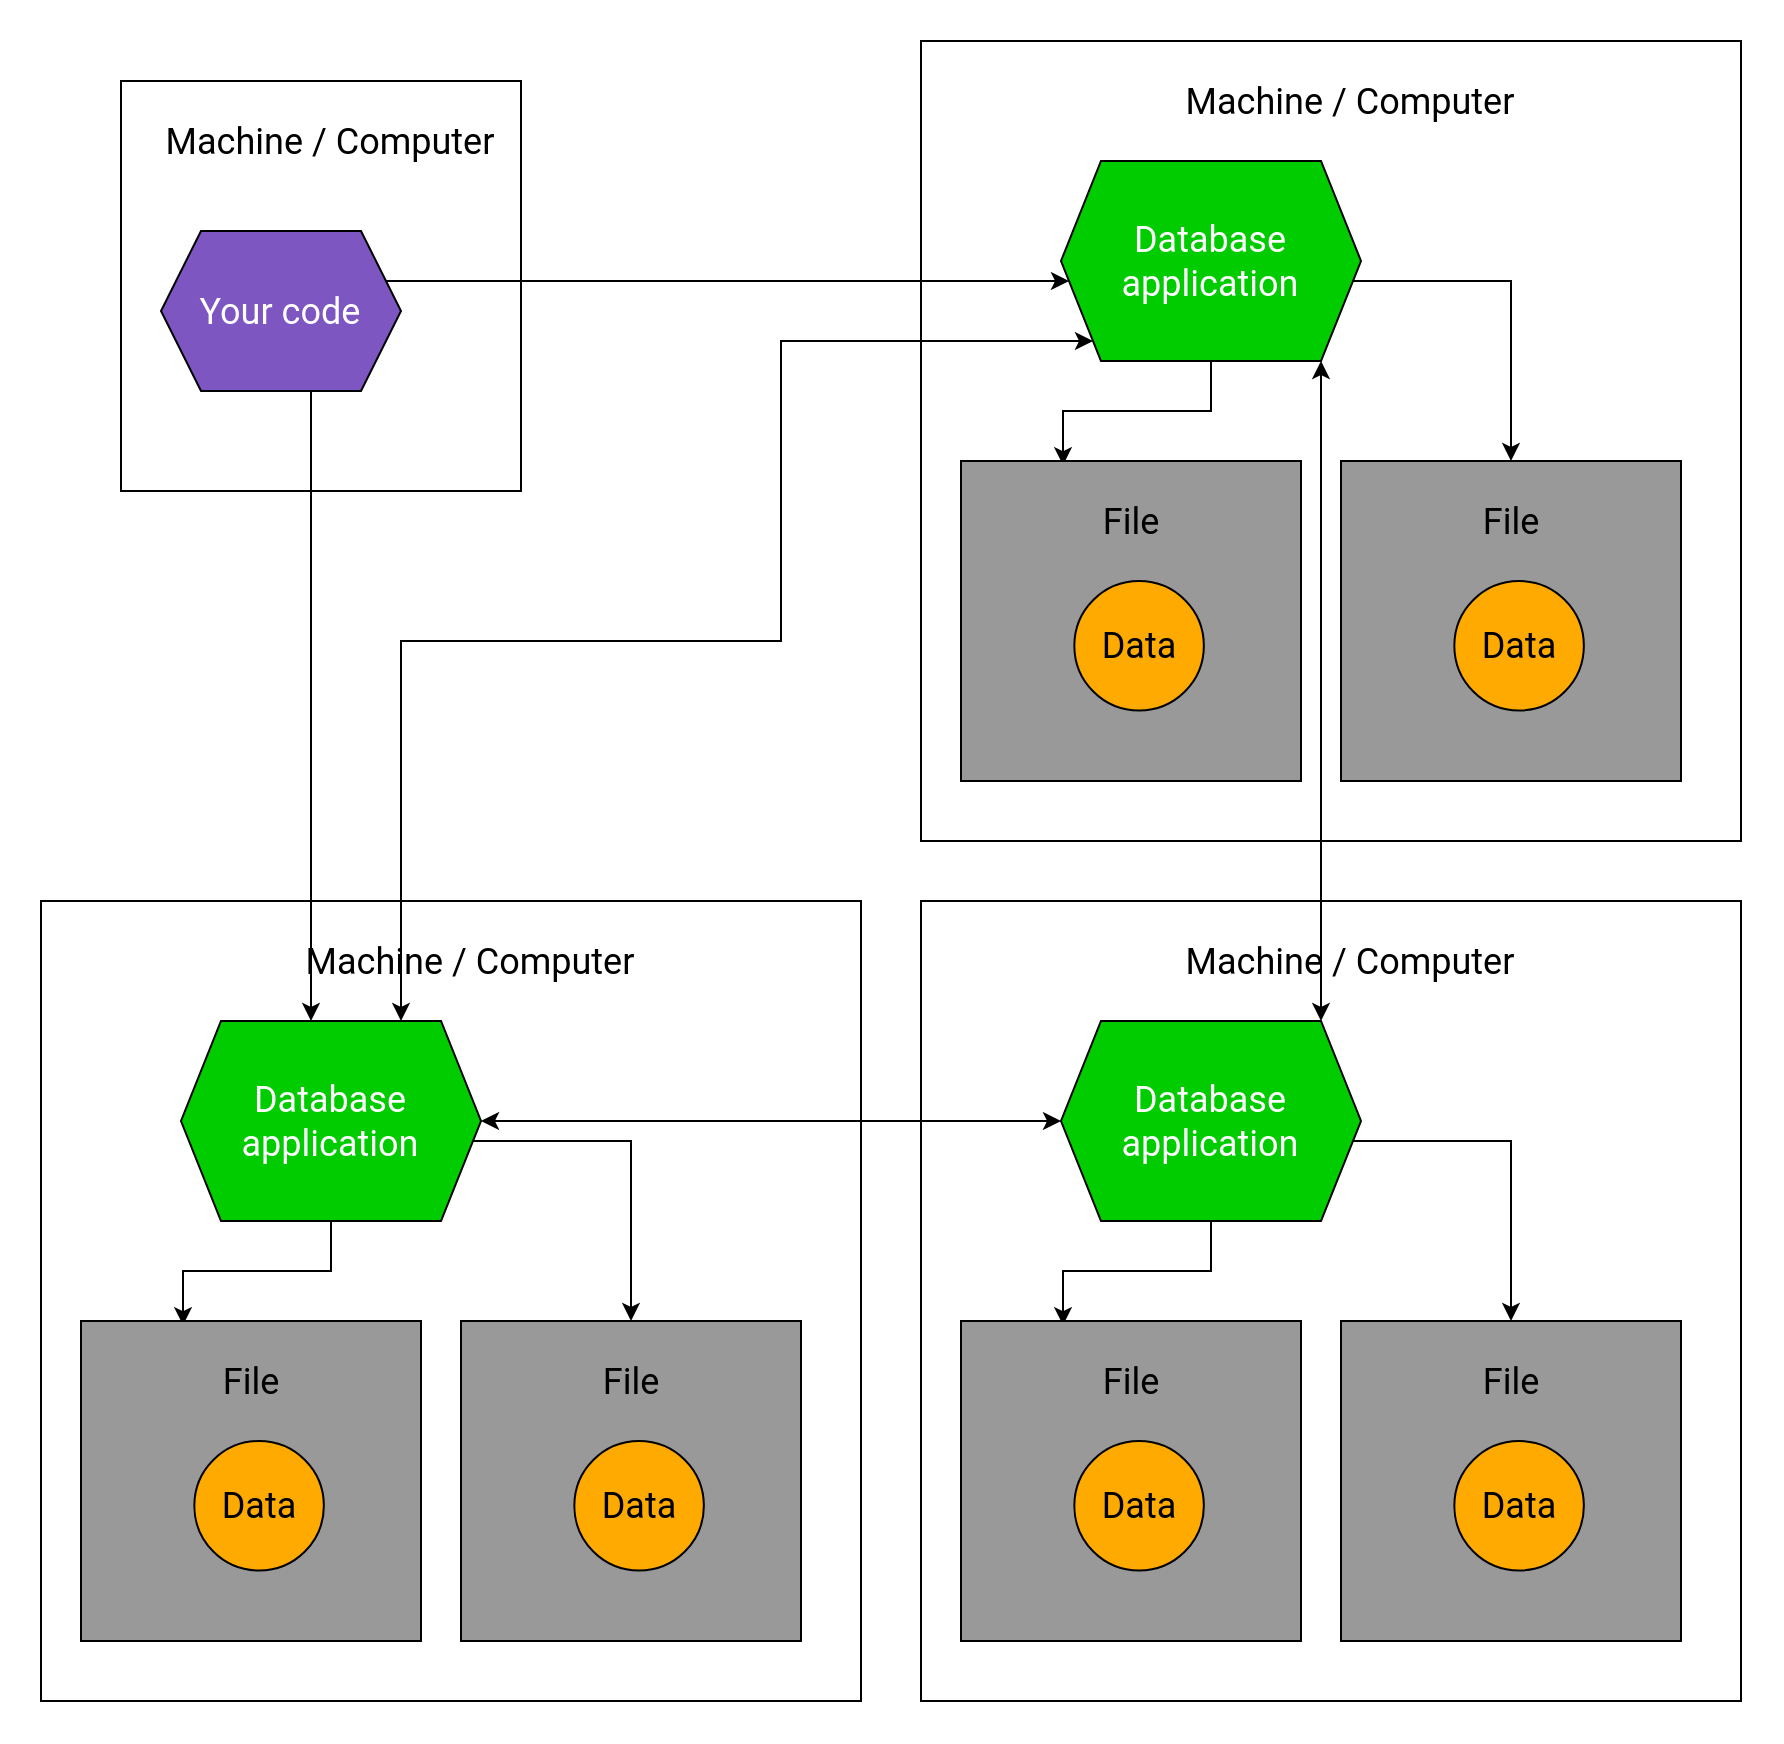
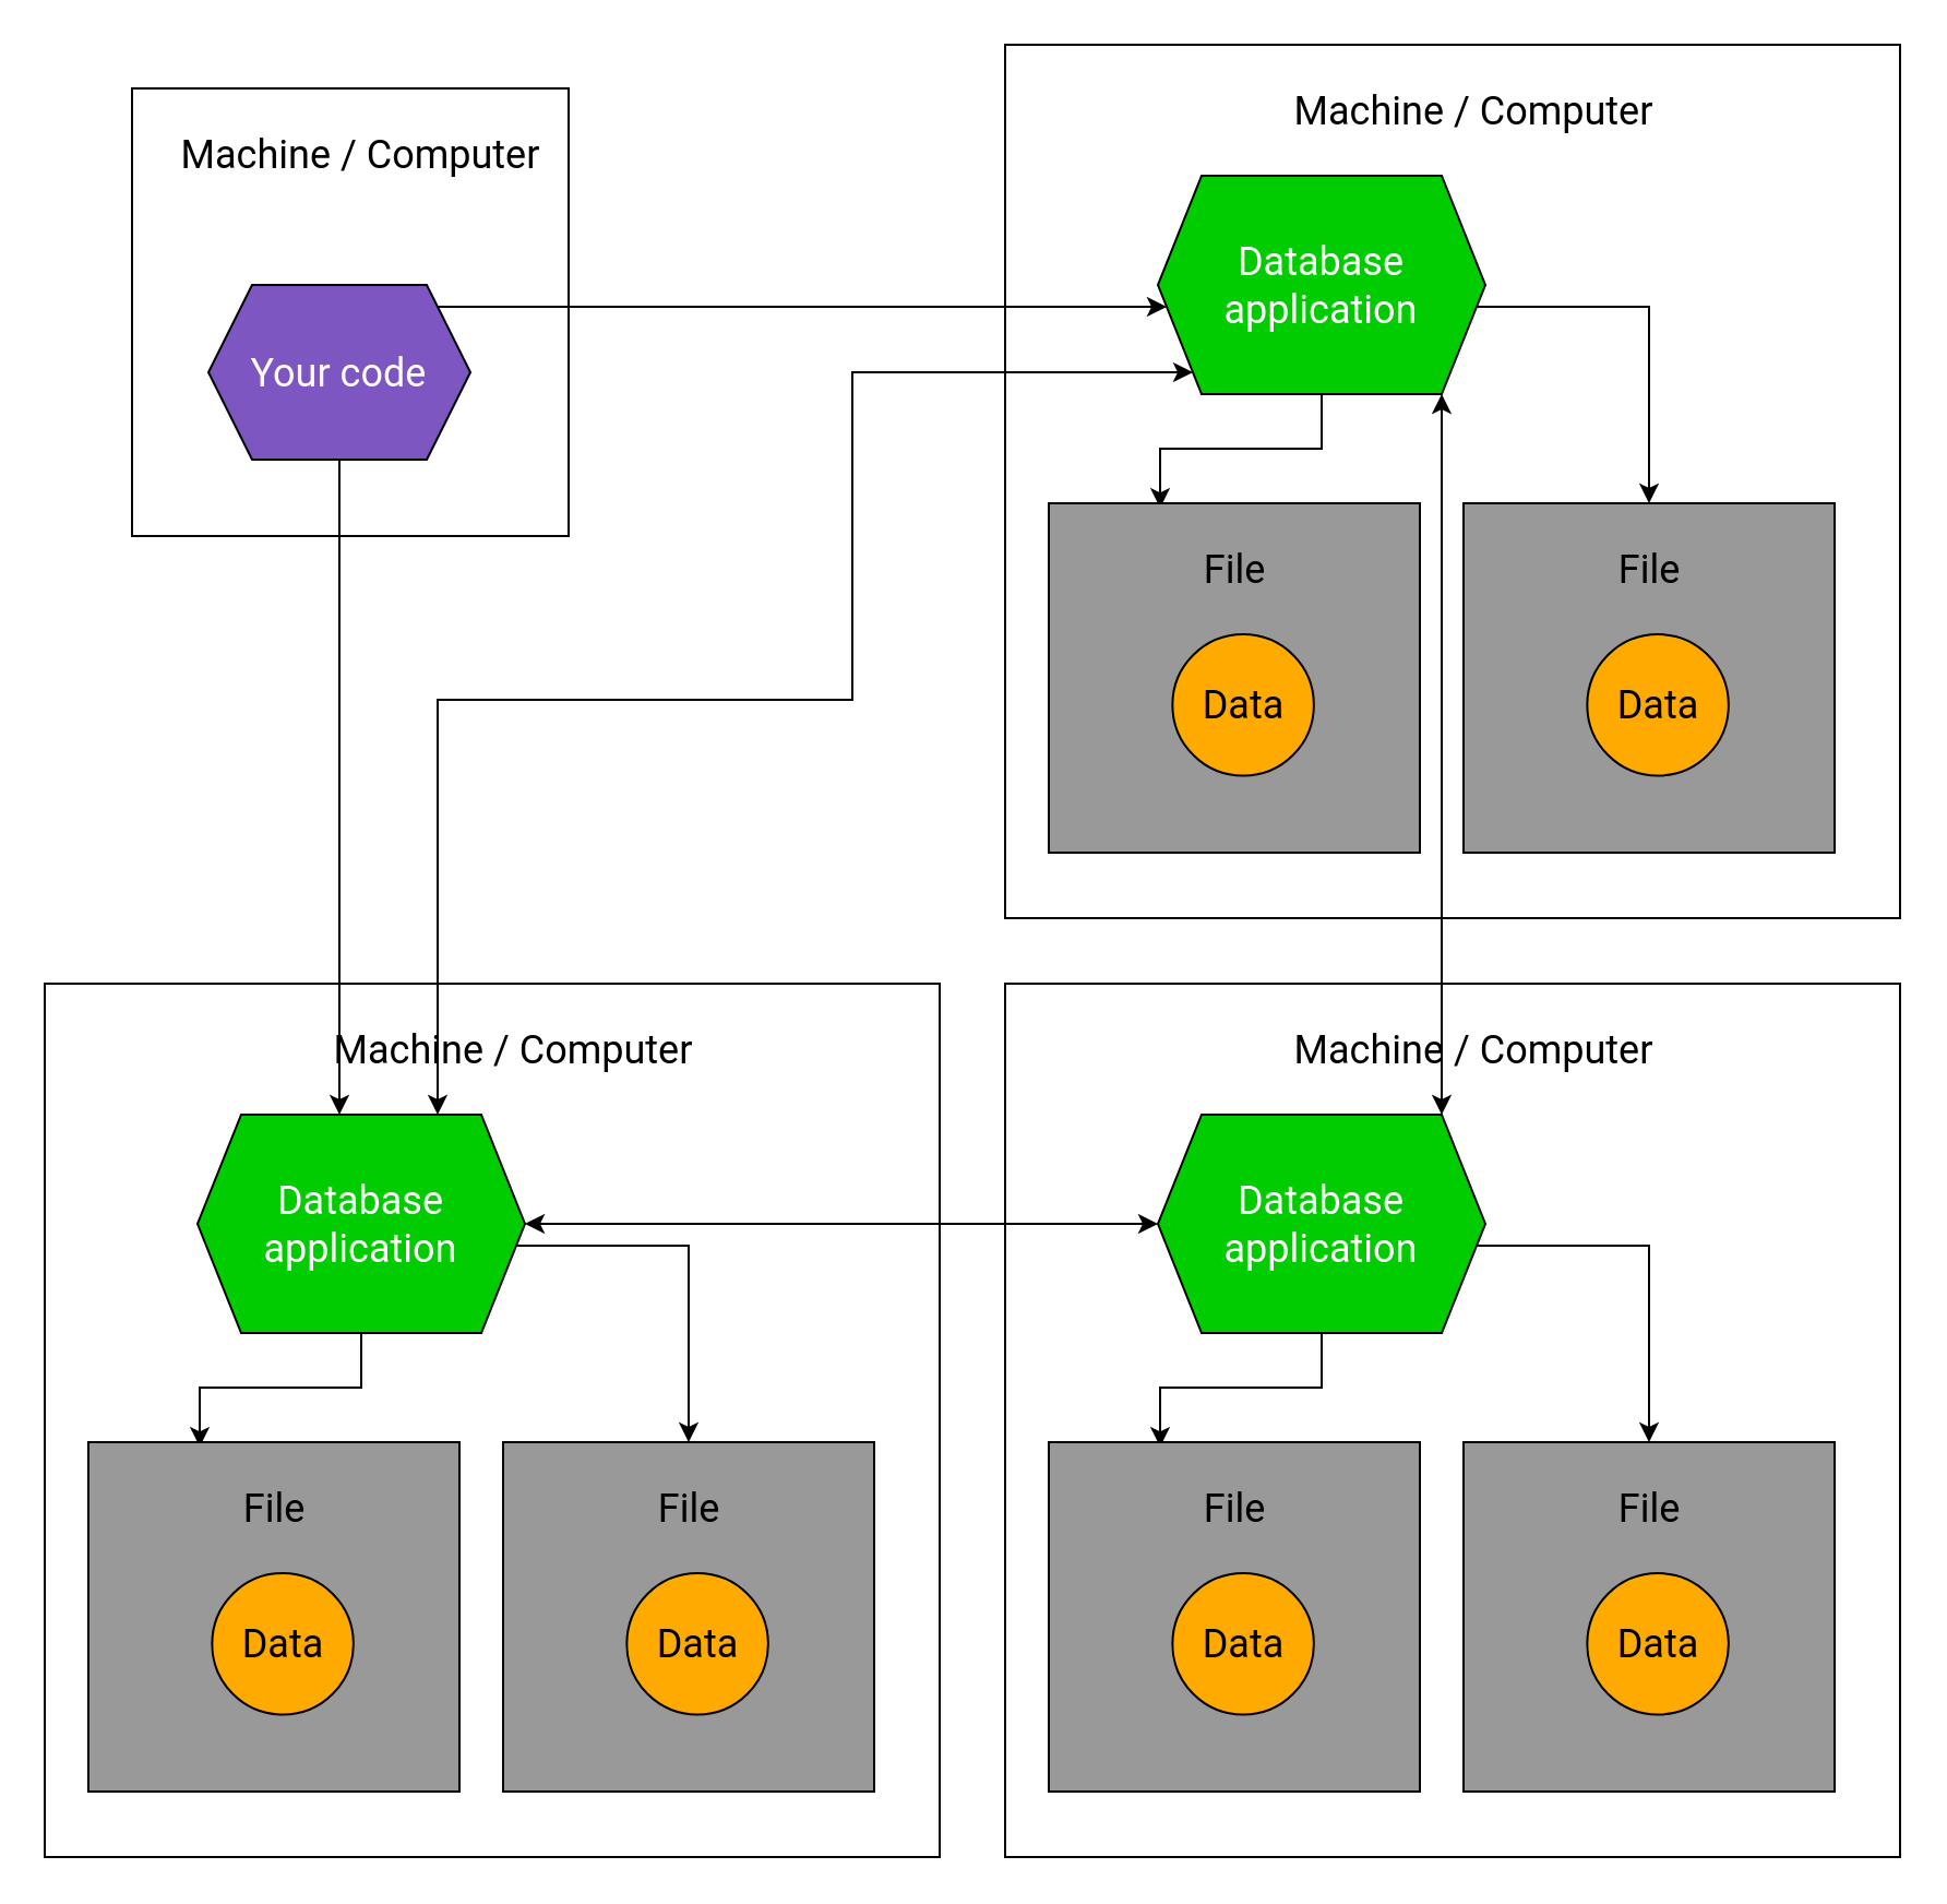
- <mxCell id="20" value="&lt;font face=&quot;Roboto&quot; data-font-src=&quot;https://fonts.googleapis.com/css?family=Roboto&quot; color=&quot;#ffffff&quot; style=&quot;font-size: 18px&quot;&gt;Your code&lt;/font&gt;" style="shape=hexagon;perimeter=hexagonPerimeter2;whiteSpace=wrap;html=1;fixedSize=1;fillColor=#7e56c2;" parent="17" vertex="1"><mxGeometry x="30" y="75" width="120" height="80" as="geometry" /></mxCell>
+ <mxCell id="20" value="&lt;font face=&quot;Roboto&quot; data-font-src=&quot;https://fonts.googleapis.com/css?family=Roboto&quot; color=&quot;#ffffff&quot; style=&quot;font-size: 18px&quot;&gt;Your code&lt;/font&gt;" style="shape=hexagon;perimeter=hexagonPerimeter2;whiteSpace=wrap;html=1;fixedSize=1;fillColor=#7e56c2;" parent="17" vertex="1"><mxGeometry x="45" y="90" width="120" height="80" as="geometry" /></mxCell>
